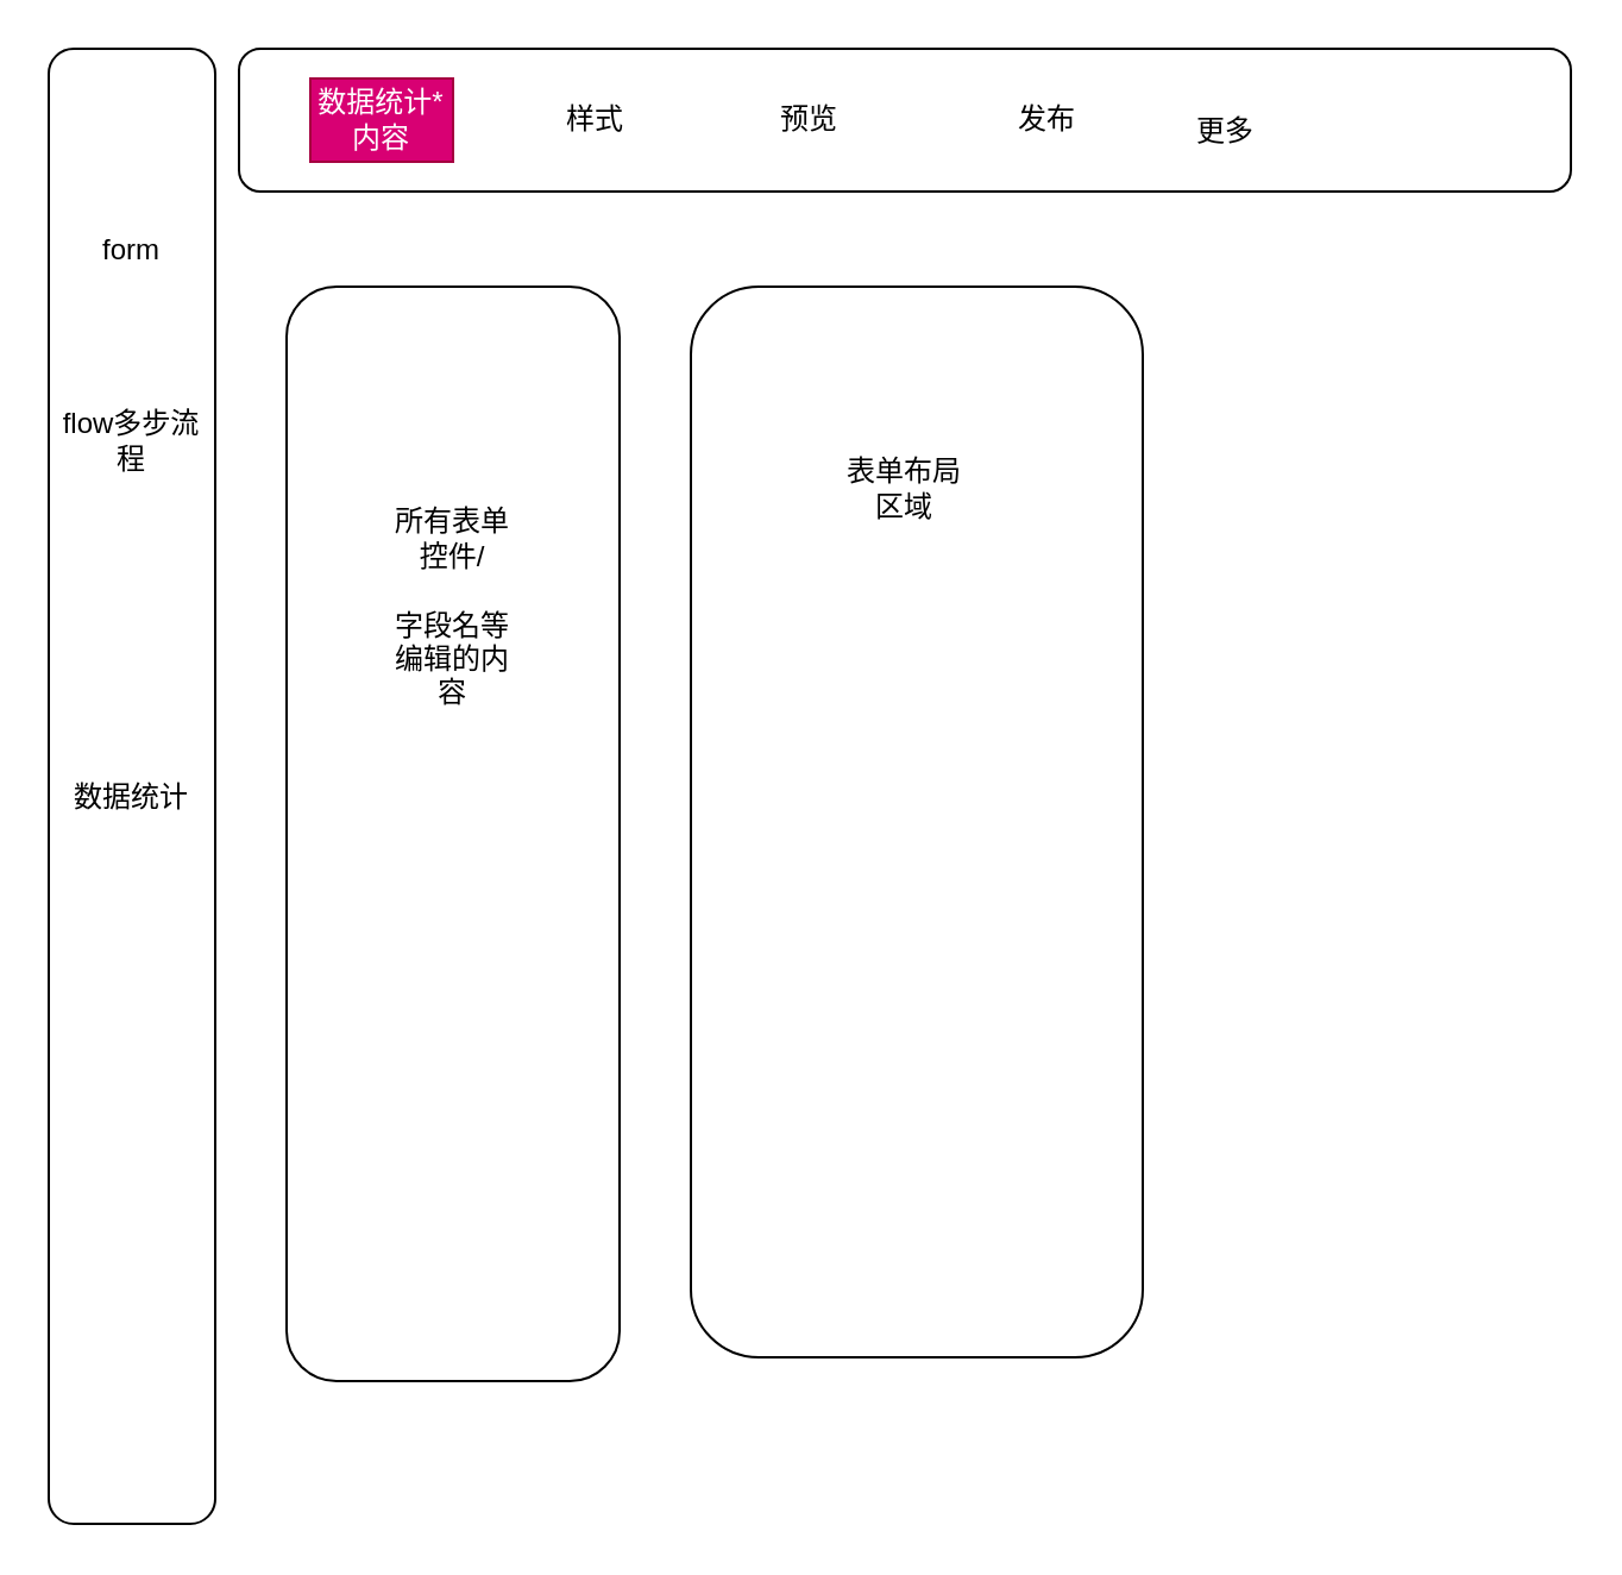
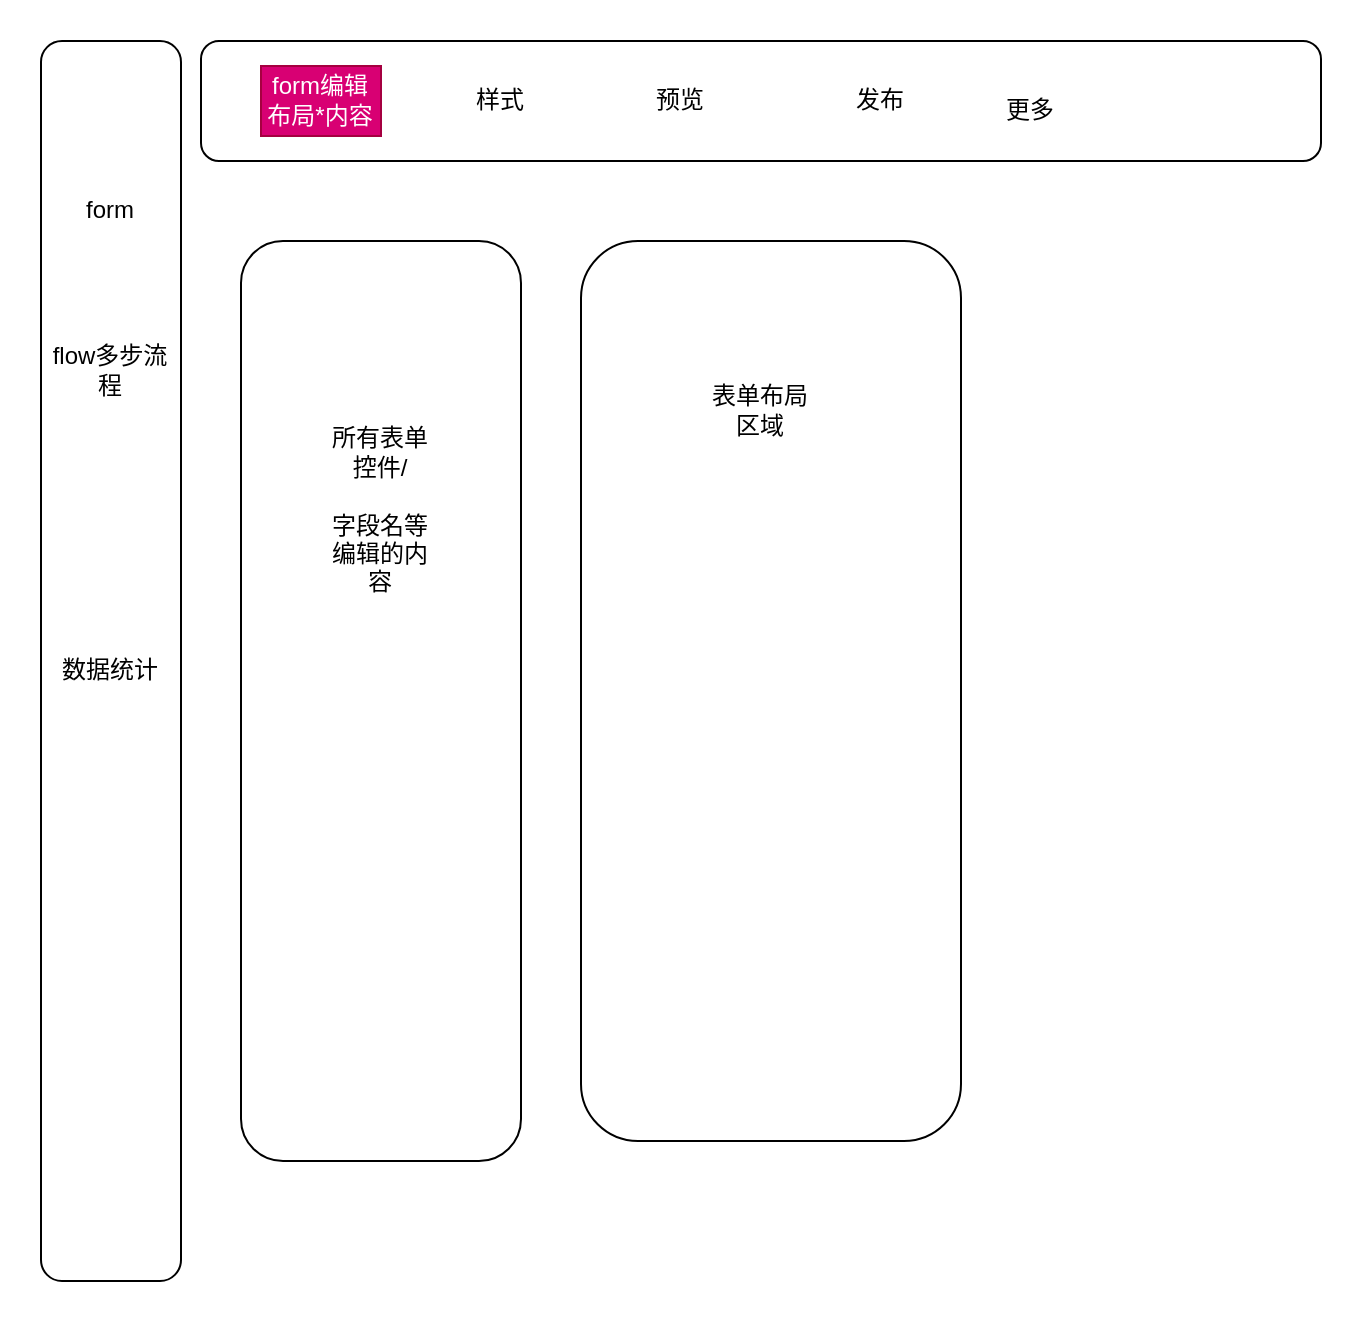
- <mxCell id="4" value="数据统计*内容" style="text;html=1;strokeColor=#A50040;fillColor=#d80073;align=center;verticalAlign=middle;whiteSpace=wrap;rounded=0;fontColor=#ffffff;" vertex="1" parent="1"><mxGeometry x="130" y="32.5" width="60" height="35" as="geometry" /></mxCell>
+ <mxCell id="4" value="form编辑布局*内容" style="text;html=1;strokeColor=#A50040;fillColor=#d80073;align=center;verticalAlign=middle;whiteSpace=wrap;rounded=0;fontColor=#ffffff;" vertex="1" parent="1"><mxGeometry x="130" y="32.5" width="60" height="35" as="geometry" /></mxCell>
